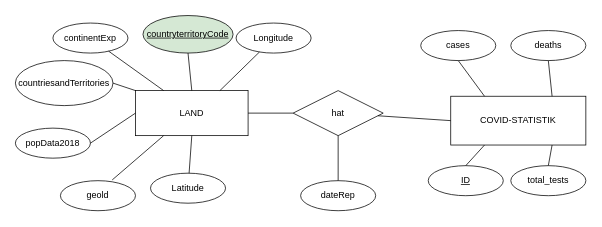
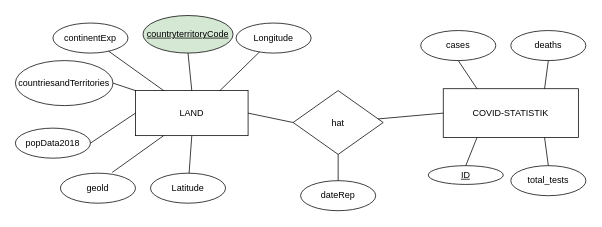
- <mxCell id="9" value="hat" style="shape=rhombus;perimeter=rhombusPerimeter;whiteSpace=wrap;html=1;align=center;" parent="1" vertex="1"><mxGeometry x="390" y="120" width="120" height="60" as="geometry" /></mxCell>
+ <mxCell id="9" value="hat" style="shape=rhombus;perimeter=rhombusPerimeter;whiteSpace=wrap;html=1;align=center;" parent="1" vertex="1"><mxGeometry x="390" y="120" width="120" height="85" as="geometry" /></mxCell>
- <mxCell id="8" value="COVID-STATISTIK" style="whiteSpace=wrap;html=1;align=center;" parent="1" vertex="1"><mxGeometry x="600" y="127.5" width="180" height="65" as="geometry" /></mxCell>
+ <mxCell id="8" value="COVID-STATISTIK" style="whiteSpace=wrap;html=1;align=center;" parent="1" vertex="1"><mxGeometry x="590" y="117.5" width="180" height="65" as="geometry" /></mxCell>
- <mxCell id="12" value="ID" style="ellipse;whiteSpace=wrap;html=1;align=center;fontStyle=4;" parent="1" vertex="1"><mxGeometry x="570" y="220" width="100" height="40" as="geometry" /></mxCell>
+ <mxCell id="12" value="ID" style="ellipse;whiteSpace=wrap;html=1;align=center;fontStyle=4;" parent="1" vertex="1"><mxGeometry x="570" y="220" width="100" height="25" as="geometry" /></mxCell>
- <mxCell id="7" value="geold" style="ellipse;whiteSpace=wrap;html=1;align=center;" parent="1" vertex="1"><mxGeometry x="80" y="240" width="100" height="40" as="geometry" /></mxCell>
+ <mxCell id="7" value="geold" style="ellipse;whiteSpace=wrap;html=1;align=center;" parent="1" vertex="1"><mxGeometry x="80" y="230" width="100" height="40" as="geometry" /></mxCell>
